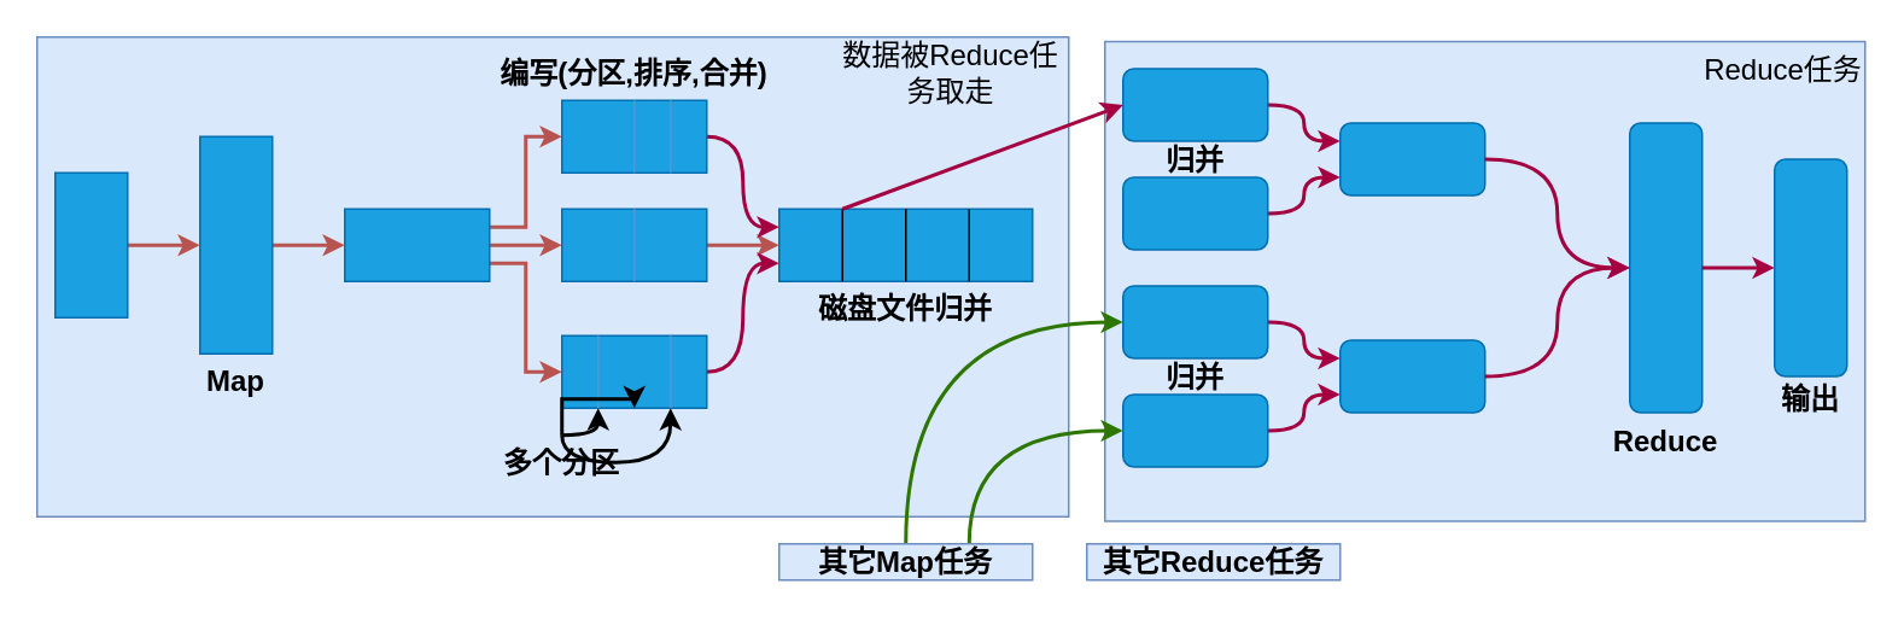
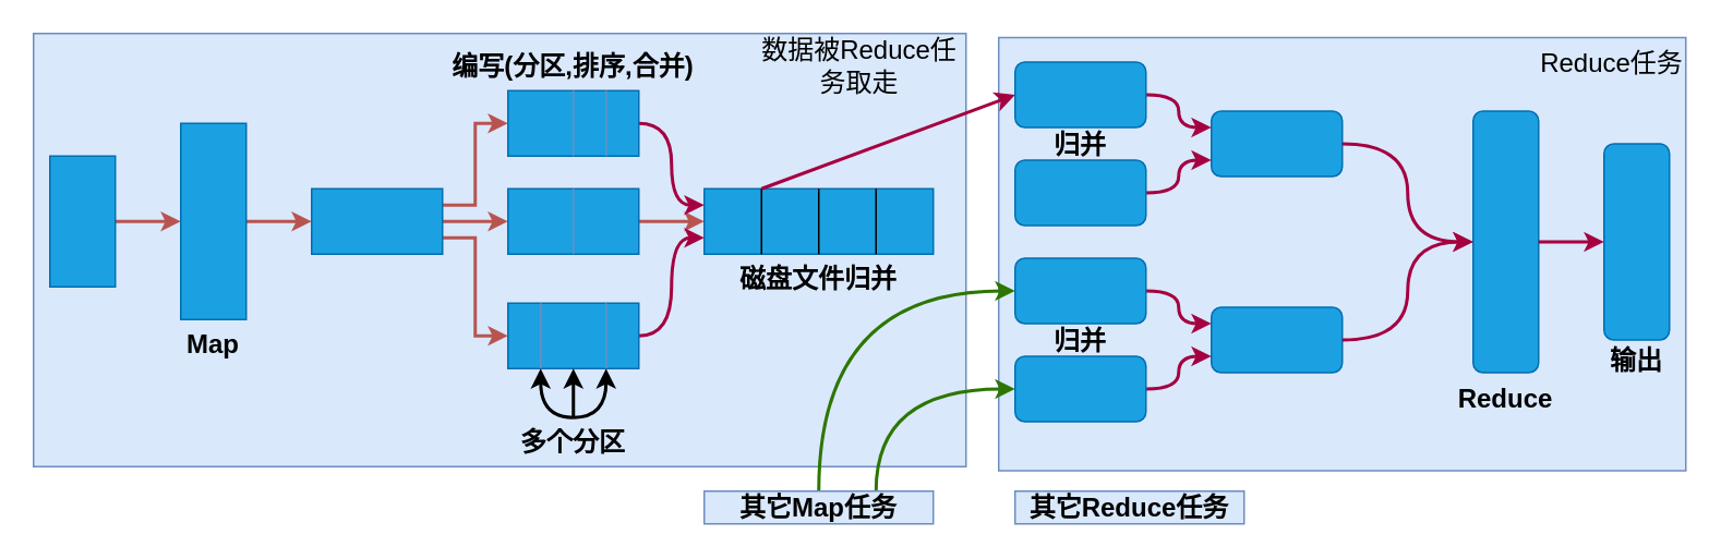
- <mxCell id="27" value="多个分区" style="text;html=1;strokeColor=none;fillColor=none;align=center;verticalAlign=middle;whiteSpace=wrap;rounded=0;fontStyle=1;fontSize=16;" vertex="1" parent="1"><mxGeometry x="270" y="240" width="80" height="30" as="geometry" /></mxCell>
+ <mxCell id="27" value="多个分区" style="text;html=1;strokeColor=none;fillColor=none;align=center;verticalAlign=middle;whiteSpace=wrap;rounded=0;fontStyle=1;fontSize=16;" vertex="1" parent="1"><mxGeometry x="310" y="255" width="80" height="30" as="geometry" /></mxCell>
- <mxCell id="57" value="其它Reduce任务" style="text;html=1;strokeColor=#6c8ebf;fillColor=#dae8fc;align=center;verticalAlign=middle;whiteSpace=wrap;rounded=0;fontSize=16;fontStyle=1" vertex="1" parent="1"><mxGeometry x="600" y="300" width="140" height="20" as="geometry" /></mxCell>
+ <mxCell id="57" value="其它Reduce任务" style="text;html=1;strokeColor=#6c8ebf;fillColor=#dae8fc;align=center;verticalAlign=middle;whiteSpace=wrap;rounded=0;fontSize=16;fontStyle=1" vertex="1" parent="1"><mxGeometry x="620" y="300" width="140" height="20" as="geometry" /></mxCell>
